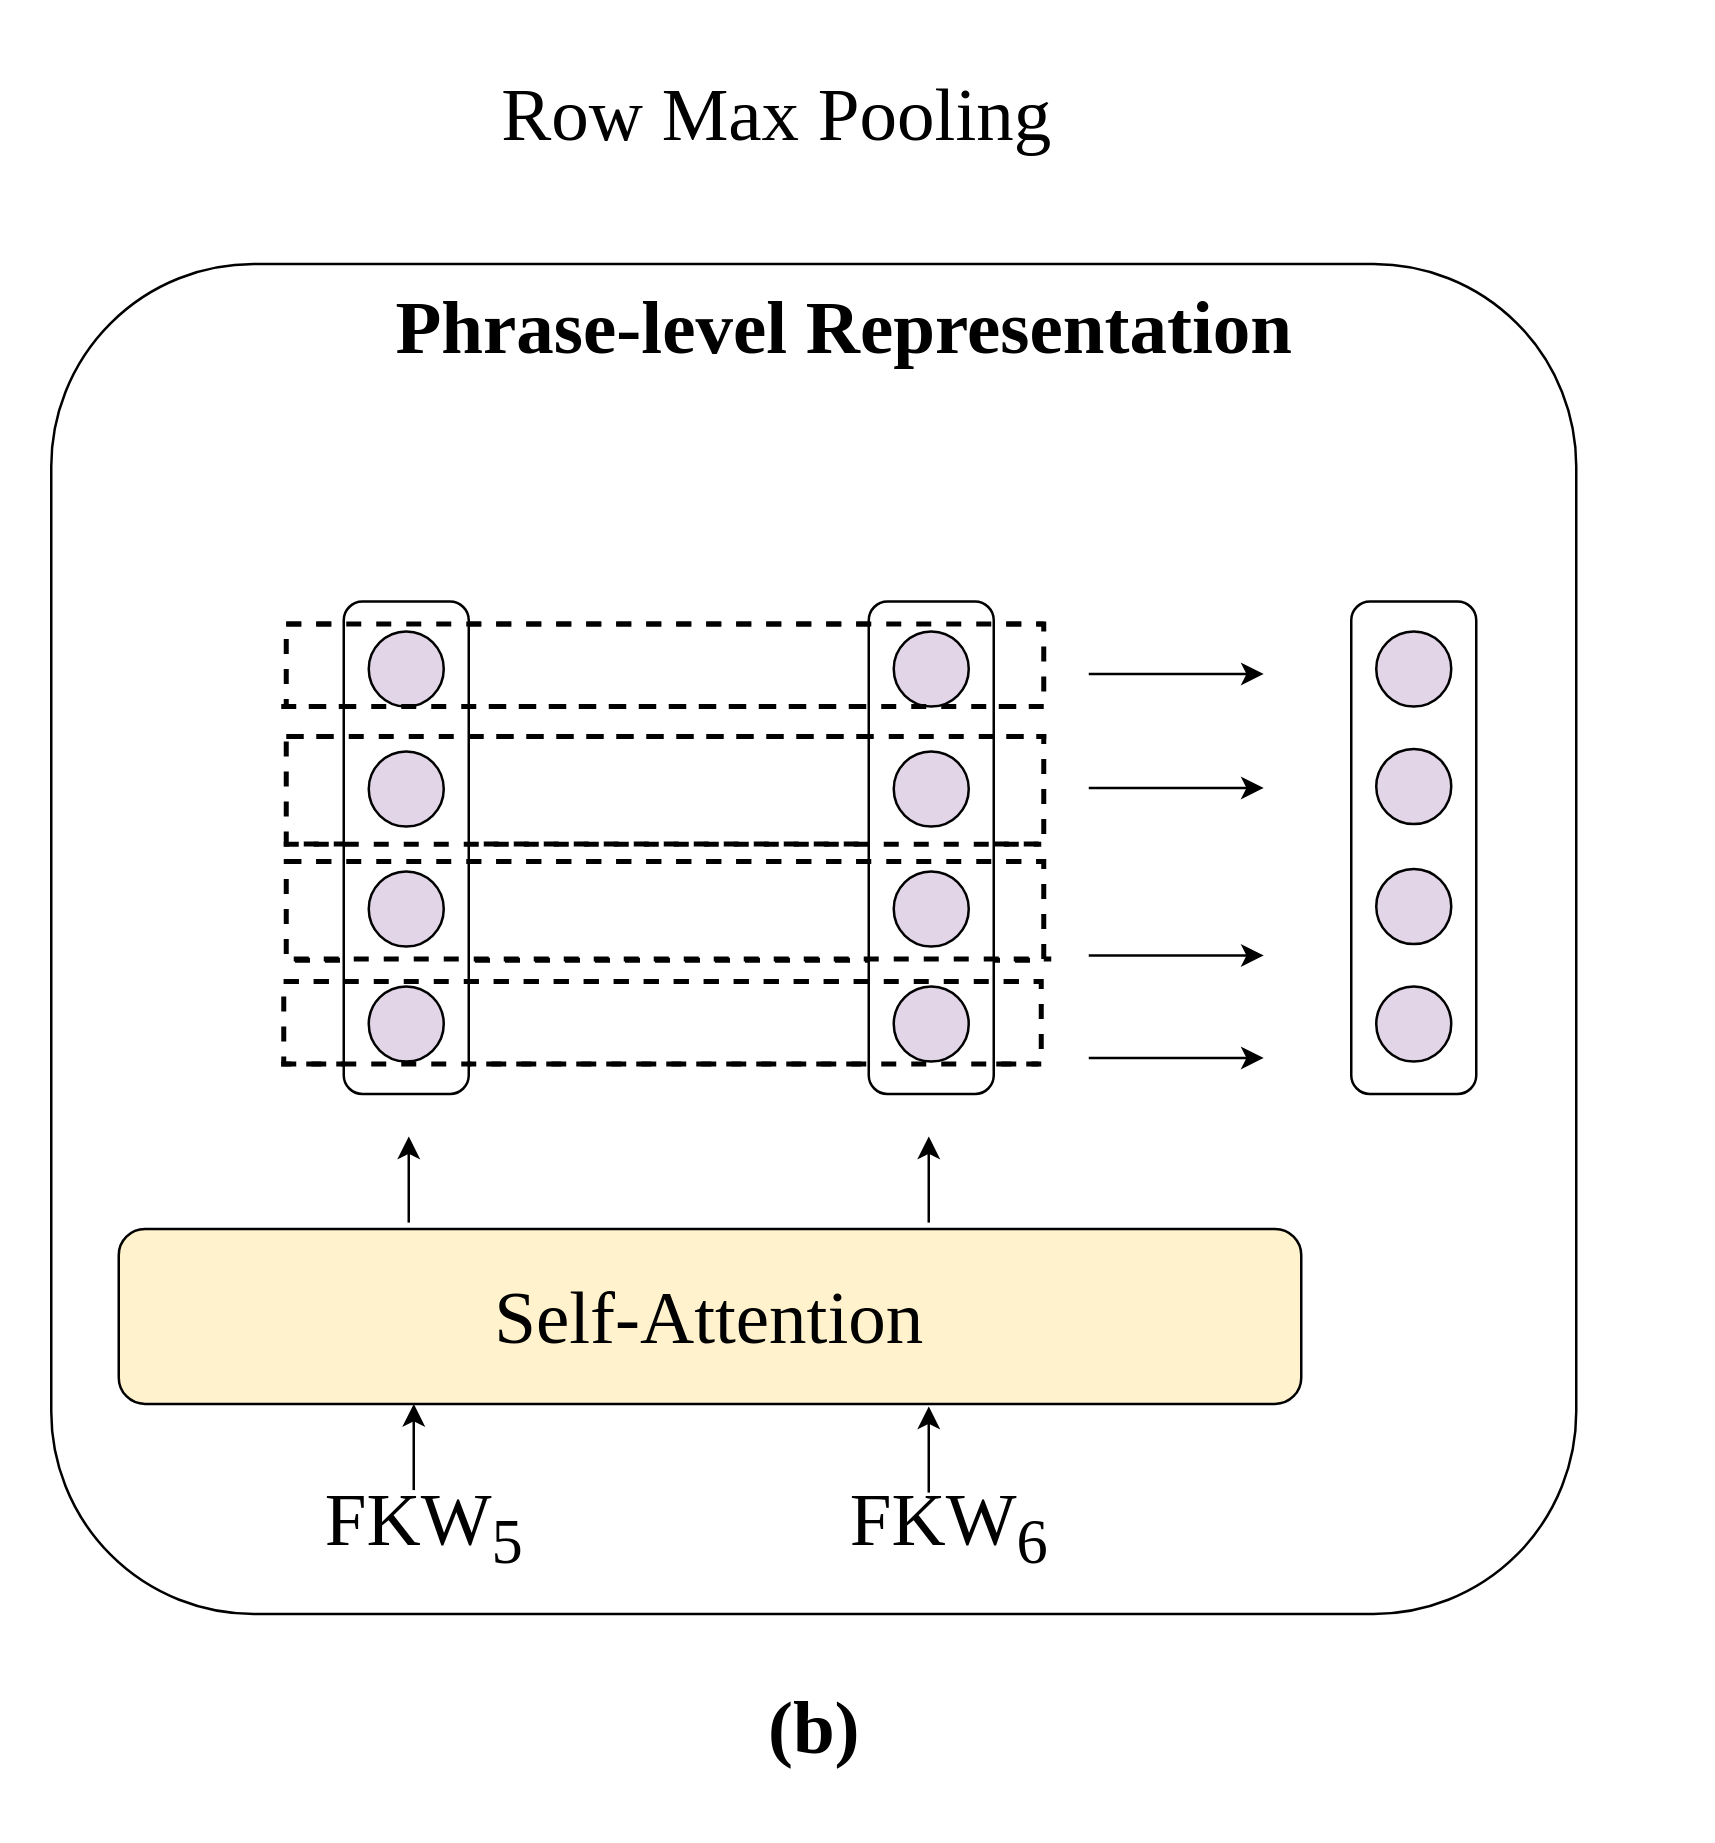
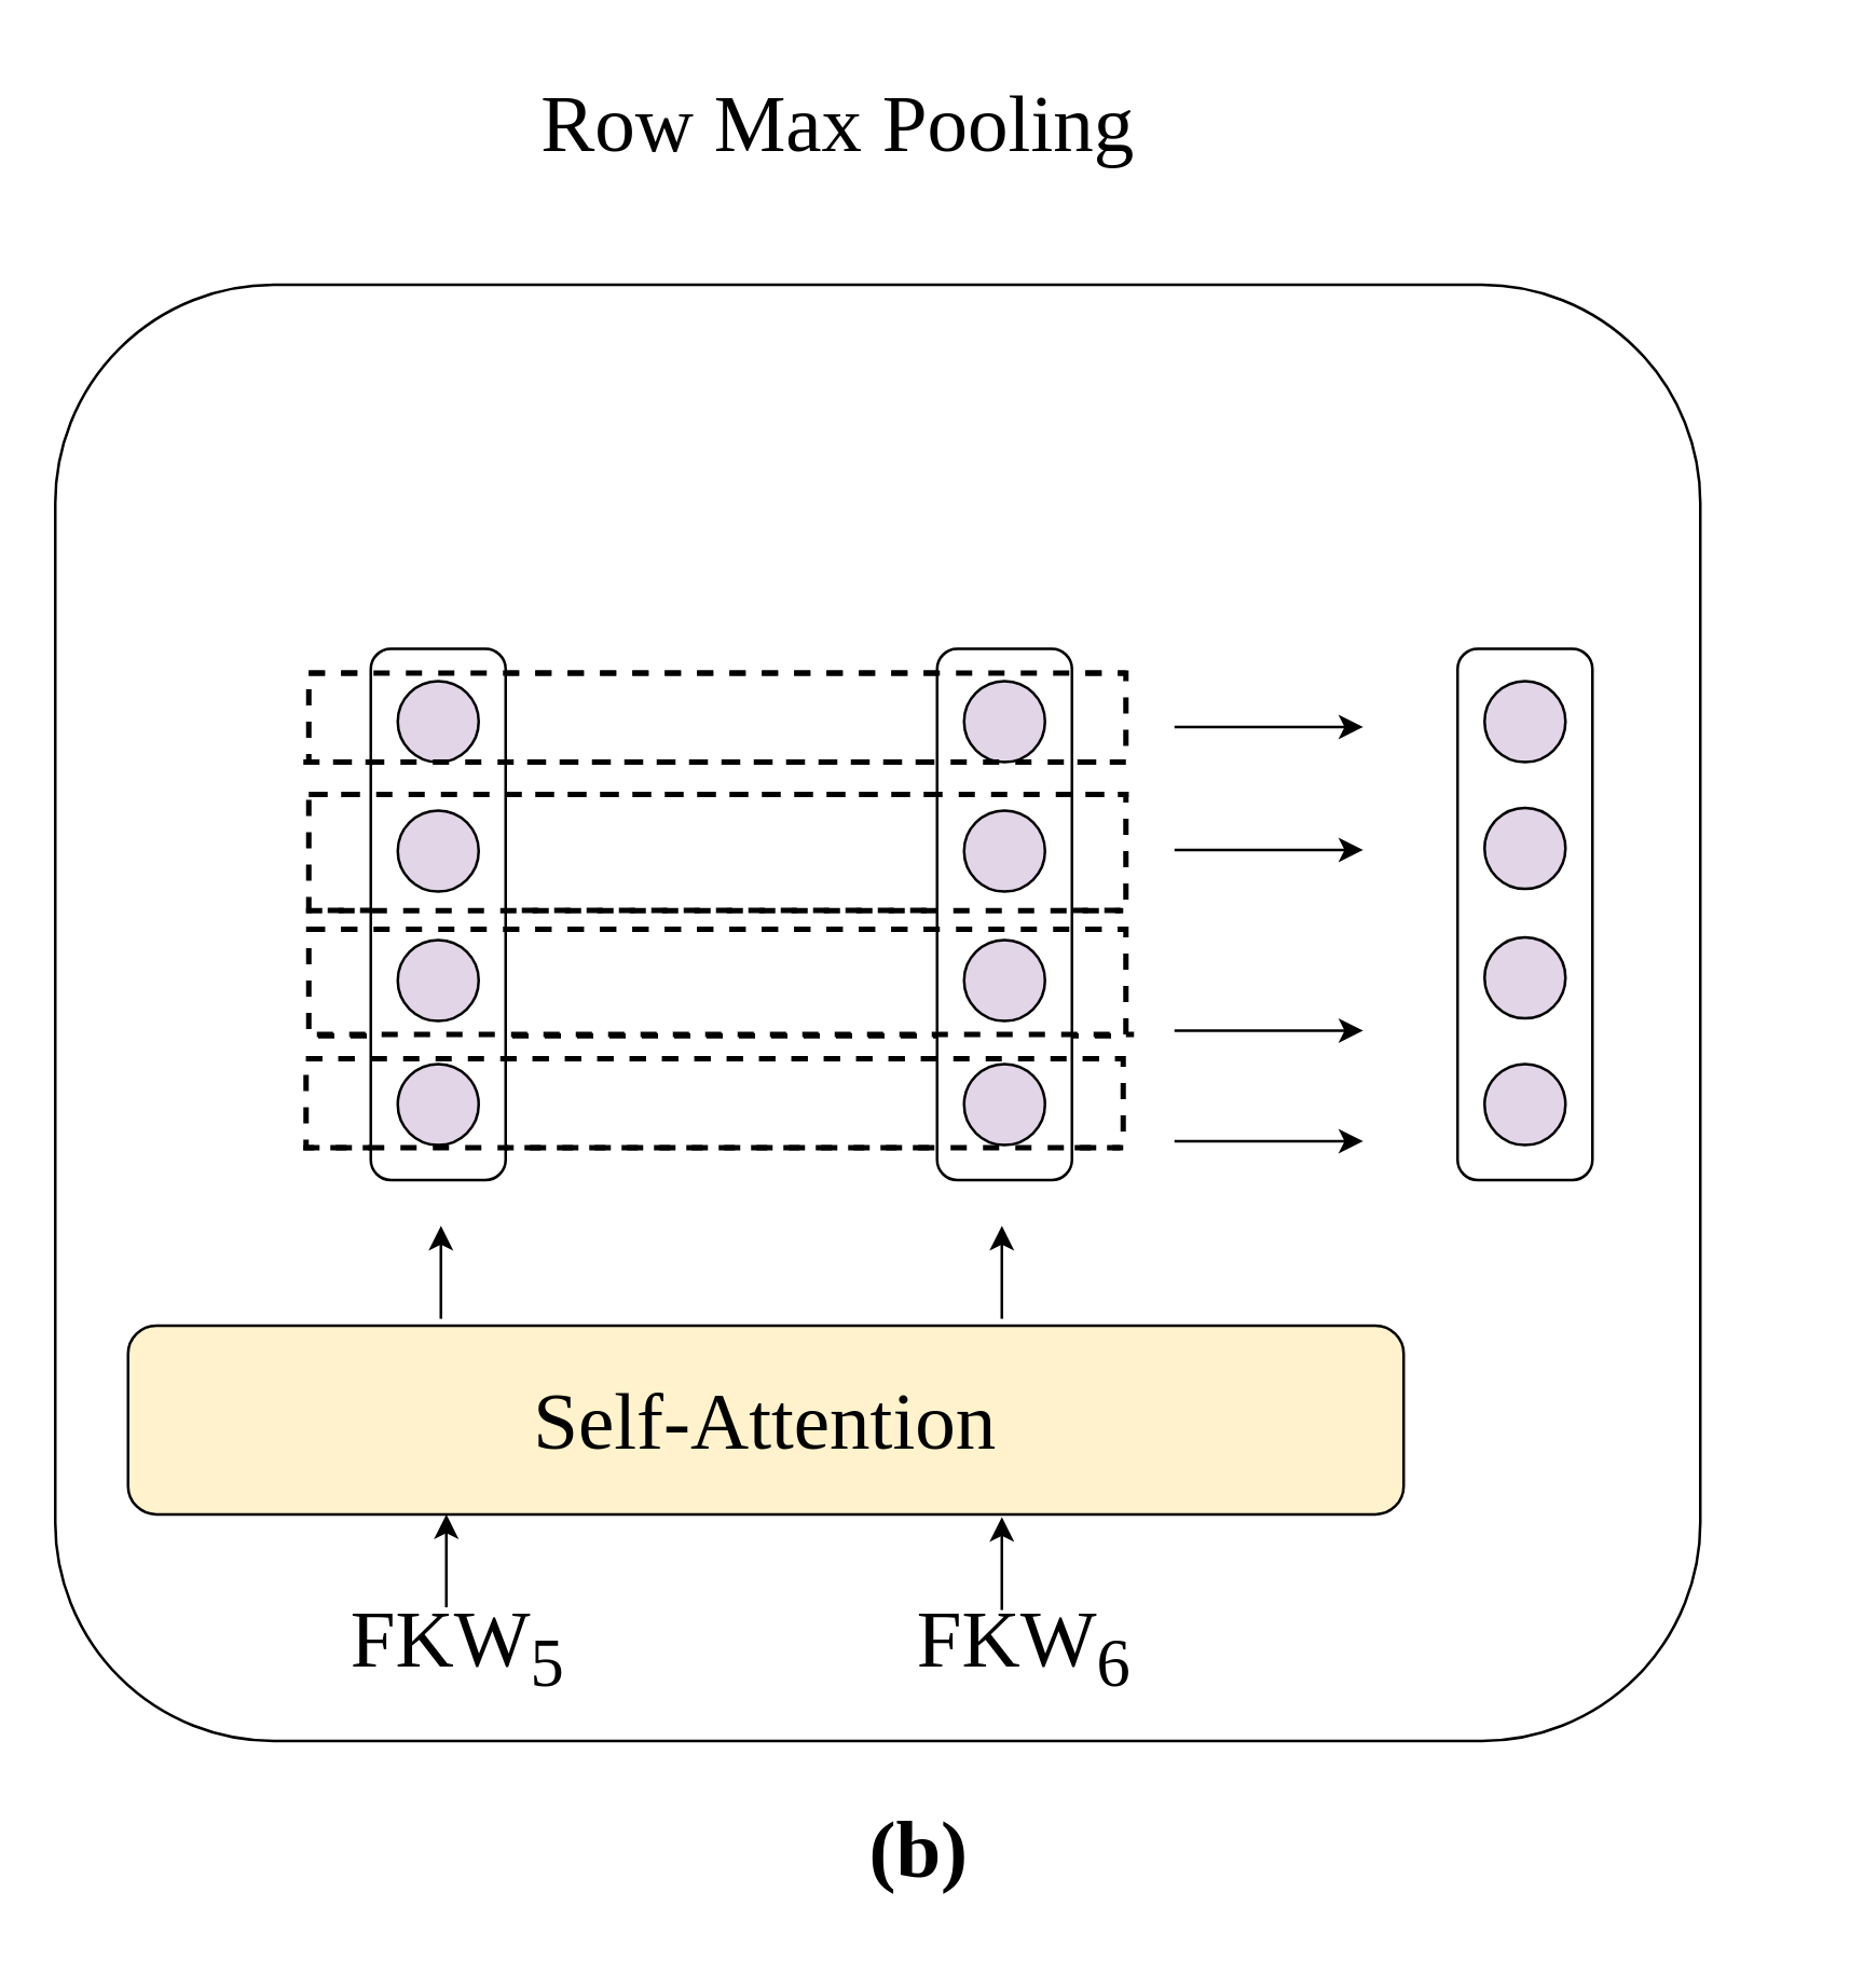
- <mxCell id="10" value="&lt;font style=&quot;font-size: 30px;&quot; face=&quot;Times New Roman&quot;&gt;&lt;b&gt;Phrase&lt;/b&gt;&lt;/font&gt;&lt;font face=&quot;Times New Roman&quot; style=&quot;font-size: 30px;&quot;&gt;&lt;b&gt;&lt;font style=&quot;font-size: 30px;&quot;&gt;-level&amp;nbsp;&lt;/font&gt;Representation&lt;/b&gt;&lt;/font&gt;" style="text;html=1;align=center;verticalAlign=middle;resizable=0;points=[];autosize=1;strokeColor=none;fillColor=none;container=0;" vertex="1" parent="1"><mxGeometry x="147" y="105" width="380" height="50" as="geometry" /></mxCell>
- <mxCell id="7" value="&lt;font face=&quot;Times New Roman&quot;&gt;&lt;span style=&quot;font-size: 30px;&quot;&gt;&lt;b&gt;(b)&lt;/b&gt;&lt;/span&gt;&lt;/font&gt;" style="text;html=1;align=center;verticalAlign=middle;resizable=0;points=[];autosize=1;strokeColor=none;fillColor=none;container=0;" vertex="1" parent="1"><mxGeometry x="295" y="665" width="60" height="50" as="geometry" /></mxCell>
+ <mxCell id="7" value="&lt;font face=&quot;Times New Roman&quot;&gt;&lt;span style=&quot;font-size: 30px;&quot;&gt;&lt;b&gt;(b)&lt;/b&gt;&lt;/span&gt;&lt;/font&gt;" style="text;html=1;align=center;verticalAlign=middle;resizable=0;points=[];autosize=1;strokeColor=none;fillColor=none;container=0;" vertex="1" parent="1"><mxGeometry x="310" y="660" width="60" height="50" as="geometry" /></mxCell>
